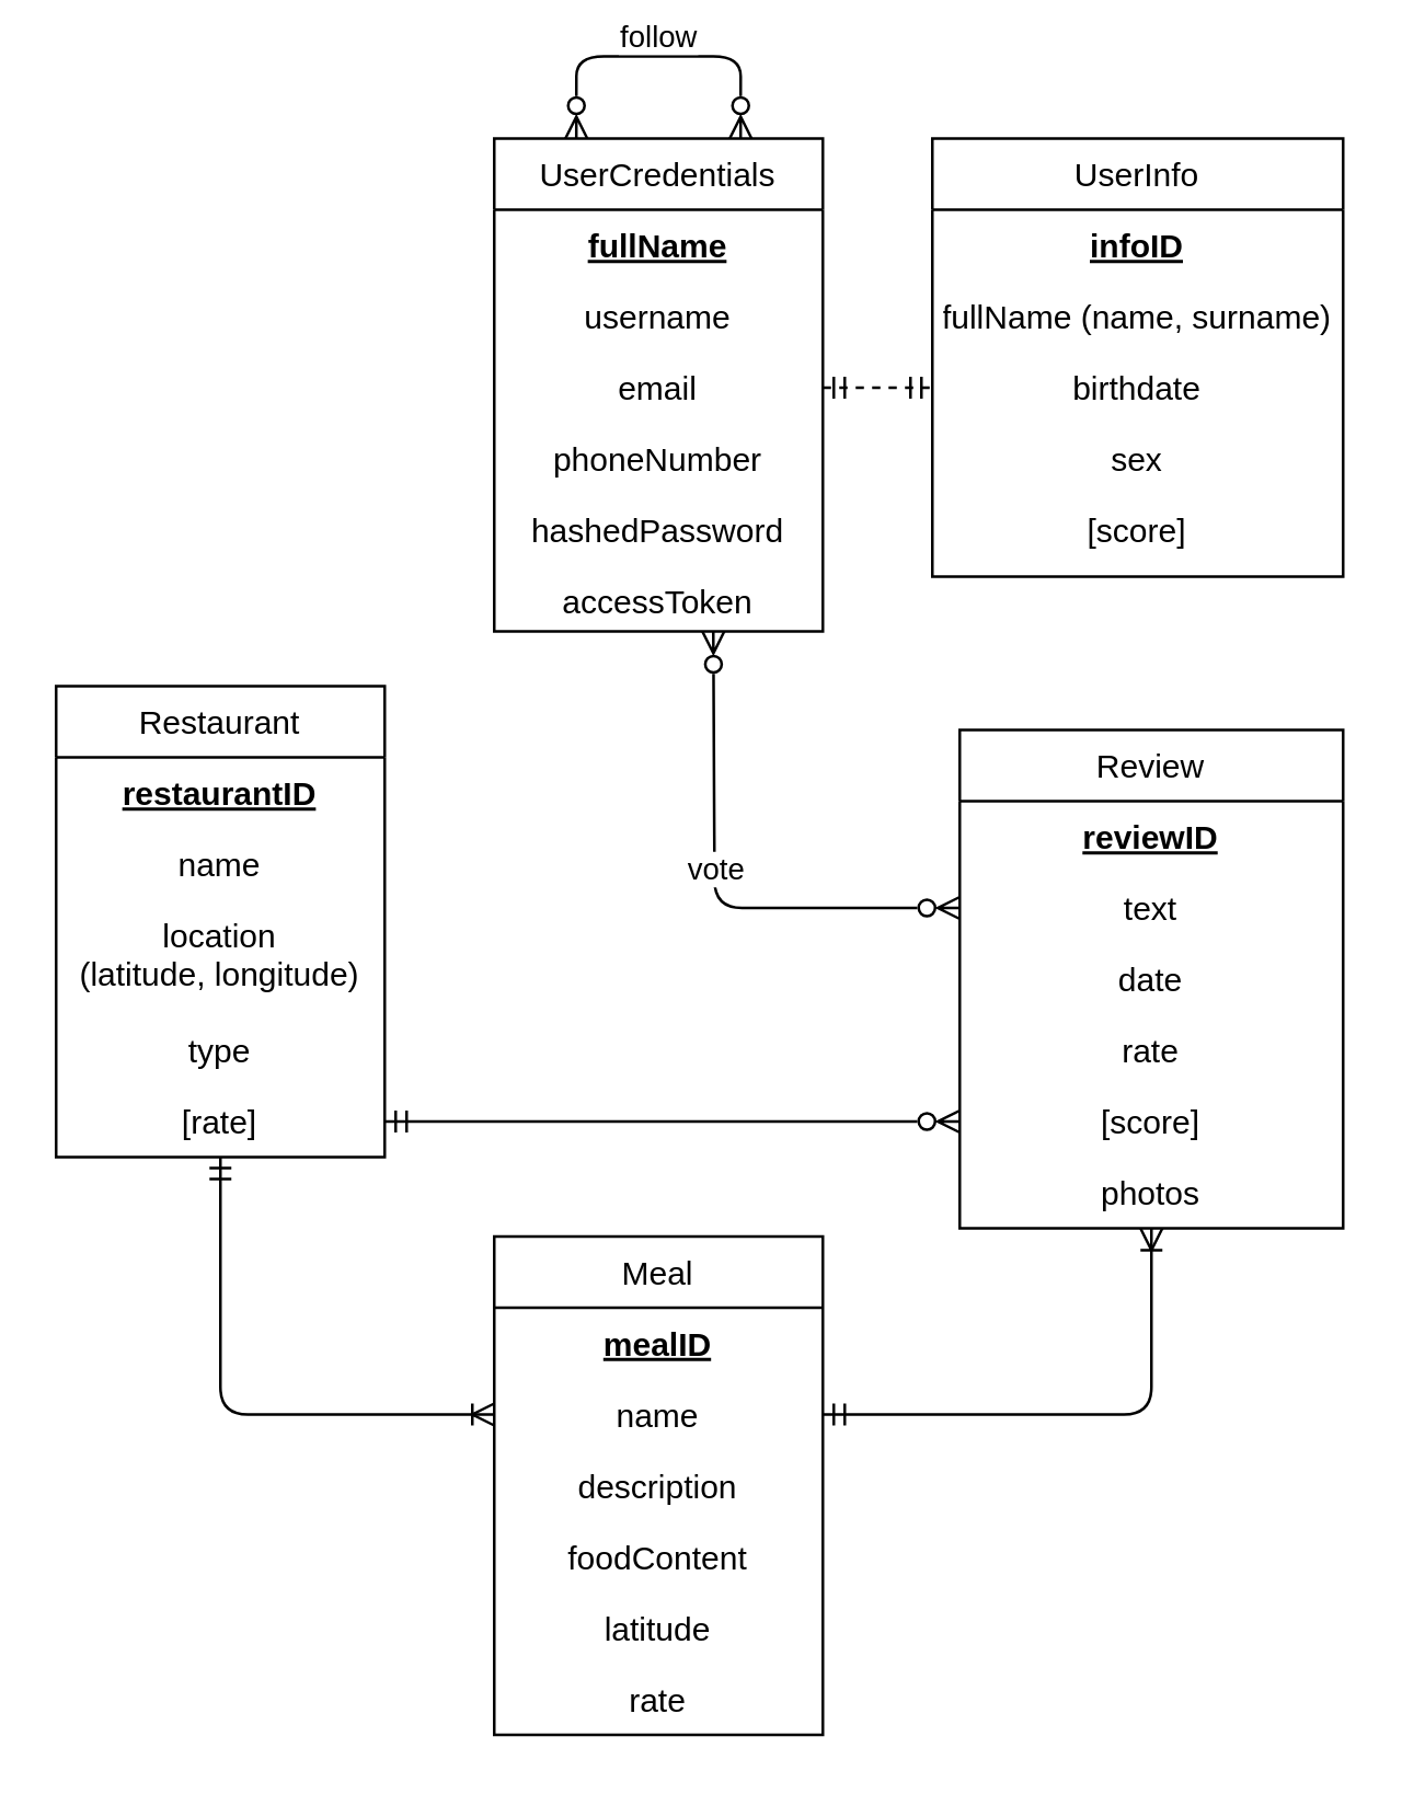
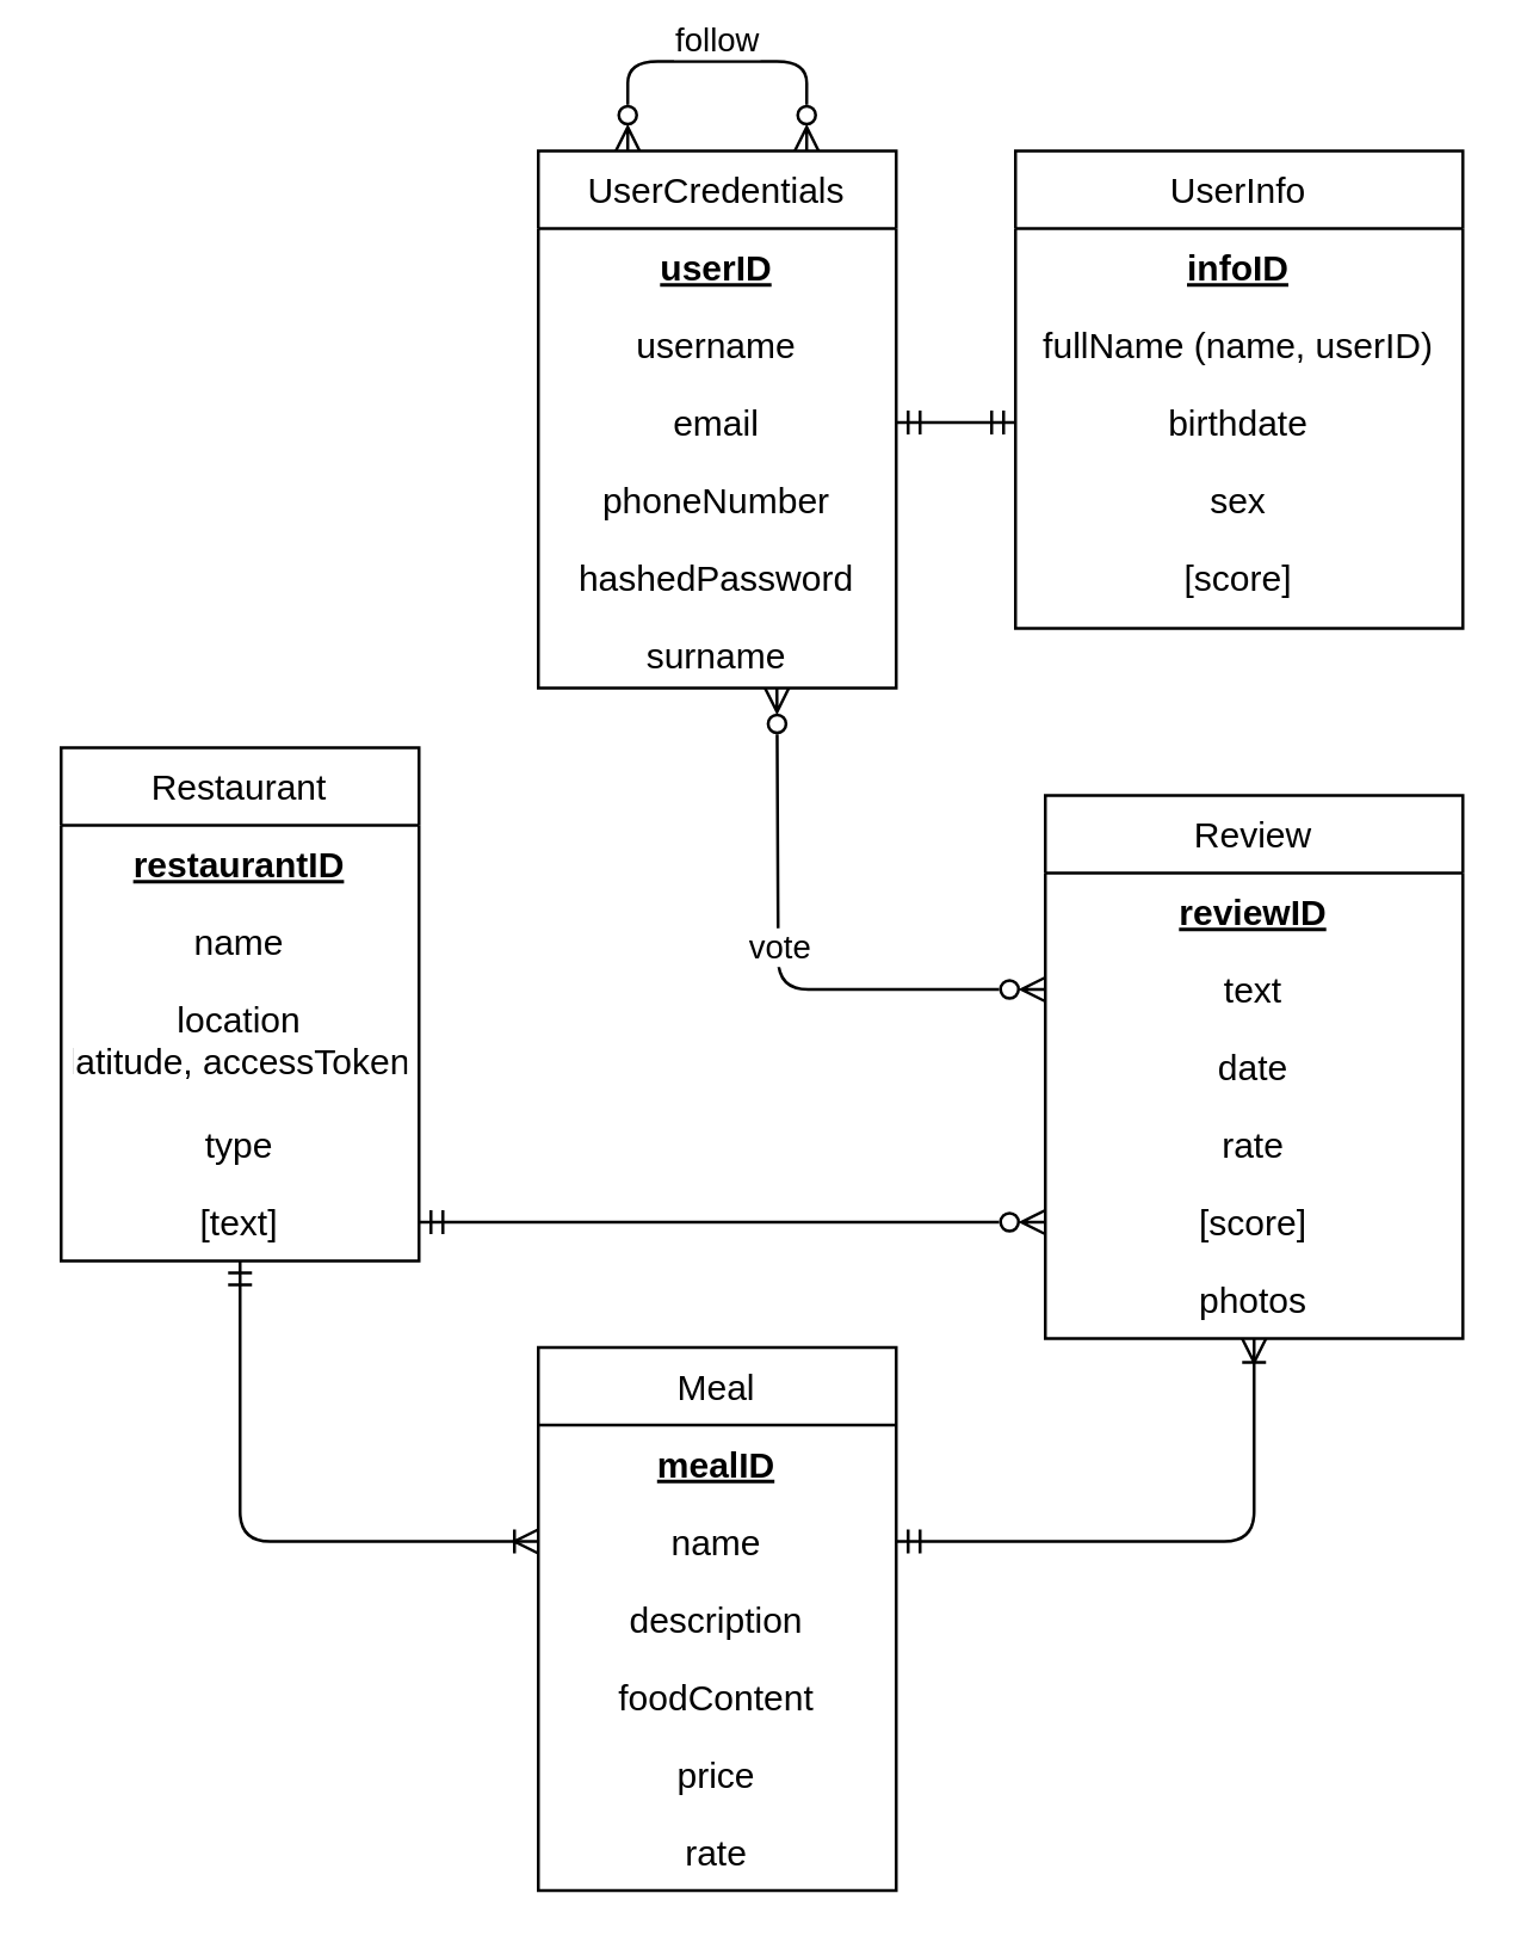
- <mxCell id="5" value="fullName" style="text;strokeColor=none;fillColor=none;align=center;verticalAlign=top;spacingLeft=4;spacingRight=4;overflow=hidden;rotatable=0;points=[[0,0.5],[1,0.5]];portConstraint=eastwest;fontStyle=5" parent="4" vertex="1"><mxGeometry y="26" width="120" height="26" as="geometry" /></mxCell>
+ <mxCell id="5" value="userID" style="text;strokeColor=none;fillColor=none;align=center;verticalAlign=top;spacingLeft=4;spacingRight=4;overflow=hidden;rotatable=0;points=[[0,0.5],[1,0.5]];portConstraint=eastwest;fontStyle=5" parent="4" vertex="1"><mxGeometry y="26" width="120" height="26" as="geometry" /></mxCell>
- <mxCell id="13" value="fullName (name, surname)" style="text;strokeColor=none;fillColor=none;align=center;verticalAlign=top;spacingLeft=4;spacingRight=4;overflow=hidden;rotatable=0;points=[[0,0.5],[1,0.5]];portConstraint=eastwest;" parent="11" vertex="1"><mxGeometry y="52" width="150" height="26" as="geometry" /></mxCell>
+ <mxCell id="13" value="fullName (name, userID)" style="text;strokeColor=none;fillColor=none;align=center;verticalAlign=top;spacingLeft=4;spacingRight=4;overflow=hidden;rotatable=0;points=[[0,0.5],[1,0.5]];portConstraint=eastwest;" parent="11" vertex="1"><mxGeometry y="52" width="150" height="26" as="geometry" /></mxCell>
- <mxCell id="42" style="edgeStyle=orthogonalEdgeStyle;rounded=0;orthogonalLoop=1;jettySize=auto;html=1;exitX=1;exitY=0.5;exitDx=0;exitDy=0;entryX=0;entryY=0.5;entryDx=0;entryDy=0;startArrow=ERmandOne;startFill=0;endArrow=ERmandOne;endFill=0;dashed=1;" parent="1" source="7" target="14" edge="1"><mxGeometry relative="1" as="geometry" /></mxCell>
+ <mxCell id="42" style="edgeStyle=orthogonalEdgeStyle;rounded=0;orthogonalLoop=1;jettySize=auto;html=1;exitX=1;exitY=0.5;exitDx=0;exitDy=0;entryX=0;entryY=0.5;entryDx=0;entryDy=0;startArrow=ERmandOne;startFill=0;endArrow=ERmandOne;endFill=0;" parent="1" source="7" target="14" edge="1"><mxGeometry relative="1" as="geometry" /></mxCell>
- <mxCell id="10" value="accessToken" style="text;strokeColor=none;fillColor=none;align=center;verticalAlign=top;spacingLeft=4;spacingRight=4;overflow=hidden;rotatable=0;points=[[0,0.5],[1,0.5]];portConstraint=eastwest;" parent="4" vertex="1"><mxGeometry y="156" width="120" height="24" as="geometry" /></mxCell>
+ <mxCell id="10" value="surname" style="text;strokeColor=none;fillColor=none;align=center;verticalAlign=top;spacingLeft=4;spacingRight=4;overflow=hidden;rotatable=0;points=[[0,0.5],[1,0.5]];portConstraint=eastwest;" parent="4" vertex="1"><mxGeometry y="156" width="120" height="24" as="geometry" /></mxCell>
- <mxCell id="20" value="location&#10;(latitude, longitude)" style="text;strokeColor=none;fillColor=none;align=center;verticalAlign=top;spacingLeft=4;spacingRight=4;overflow=hidden;rotatable=0;points=[[0,0.5],[1,0.5]];portConstraint=eastwest;" parent="17" vertex="1"><mxGeometry y="78" width="120" height="42" as="geometry" /></mxCell>
+ <mxCell id="20" value="location&#10;(latitude, accessToken)" style="text;strokeColor=none;fillColor=none;align=center;verticalAlign=top;spacingLeft=4;spacingRight=4;overflow=hidden;rotatable=0;points=[[0,0.5],[1,0.5]];portConstraint=eastwest;" parent="17" vertex="1"><mxGeometry y="78" width="120" height="42" as="geometry" /></mxCell>
- <mxCell id="22" value="[rate]" style="text;strokeColor=none;fillColor=none;align=center;verticalAlign=top;spacingLeft=4;spacingRight=4;overflow=hidden;rotatable=0;points=[[0,0.5],[1,0.5]];portConstraint=eastwest;" parent="17" vertex="1"><mxGeometry y="146" width="120" height="26" as="geometry" /></mxCell>
+ <mxCell id="22" value="[text]" style="text;strokeColor=none;fillColor=none;align=center;verticalAlign=top;spacingLeft=4;spacingRight=4;overflow=hidden;rotatable=0;points=[[0,0.5],[1,0.5]];portConstraint=eastwest;" parent="17" vertex="1"><mxGeometry y="146" width="120" height="26" as="geometry" /></mxCell>
- <mxCell id="39" value="latitude" style="text;strokeColor=none;fillColor=none;align=center;verticalAlign=top;spacingLeft=4;spacingRight=4;overflow=hidden;rotatable=0;points=[[0,0.5],[1,0.5]];portConstraint=eastwest;" parent="34" vertex="1"><mxGeometry y="130" width="120" height="26" as="geometry" /></mxCell>
+ <mxCell id="39" value="price" style="text;strokeColor=none;fillColor=none;align=center;verticalAlign=top;spacingLeft=4;spacingRight=4;overflow=hidden;rotatable=0;points=[[0,0.5],[1,0.5]];portConstraint=eastwest;" parent="34" vertex="1"><mxGeometry y="130" width="120" height="26" as="geometry" /></mxCell>
